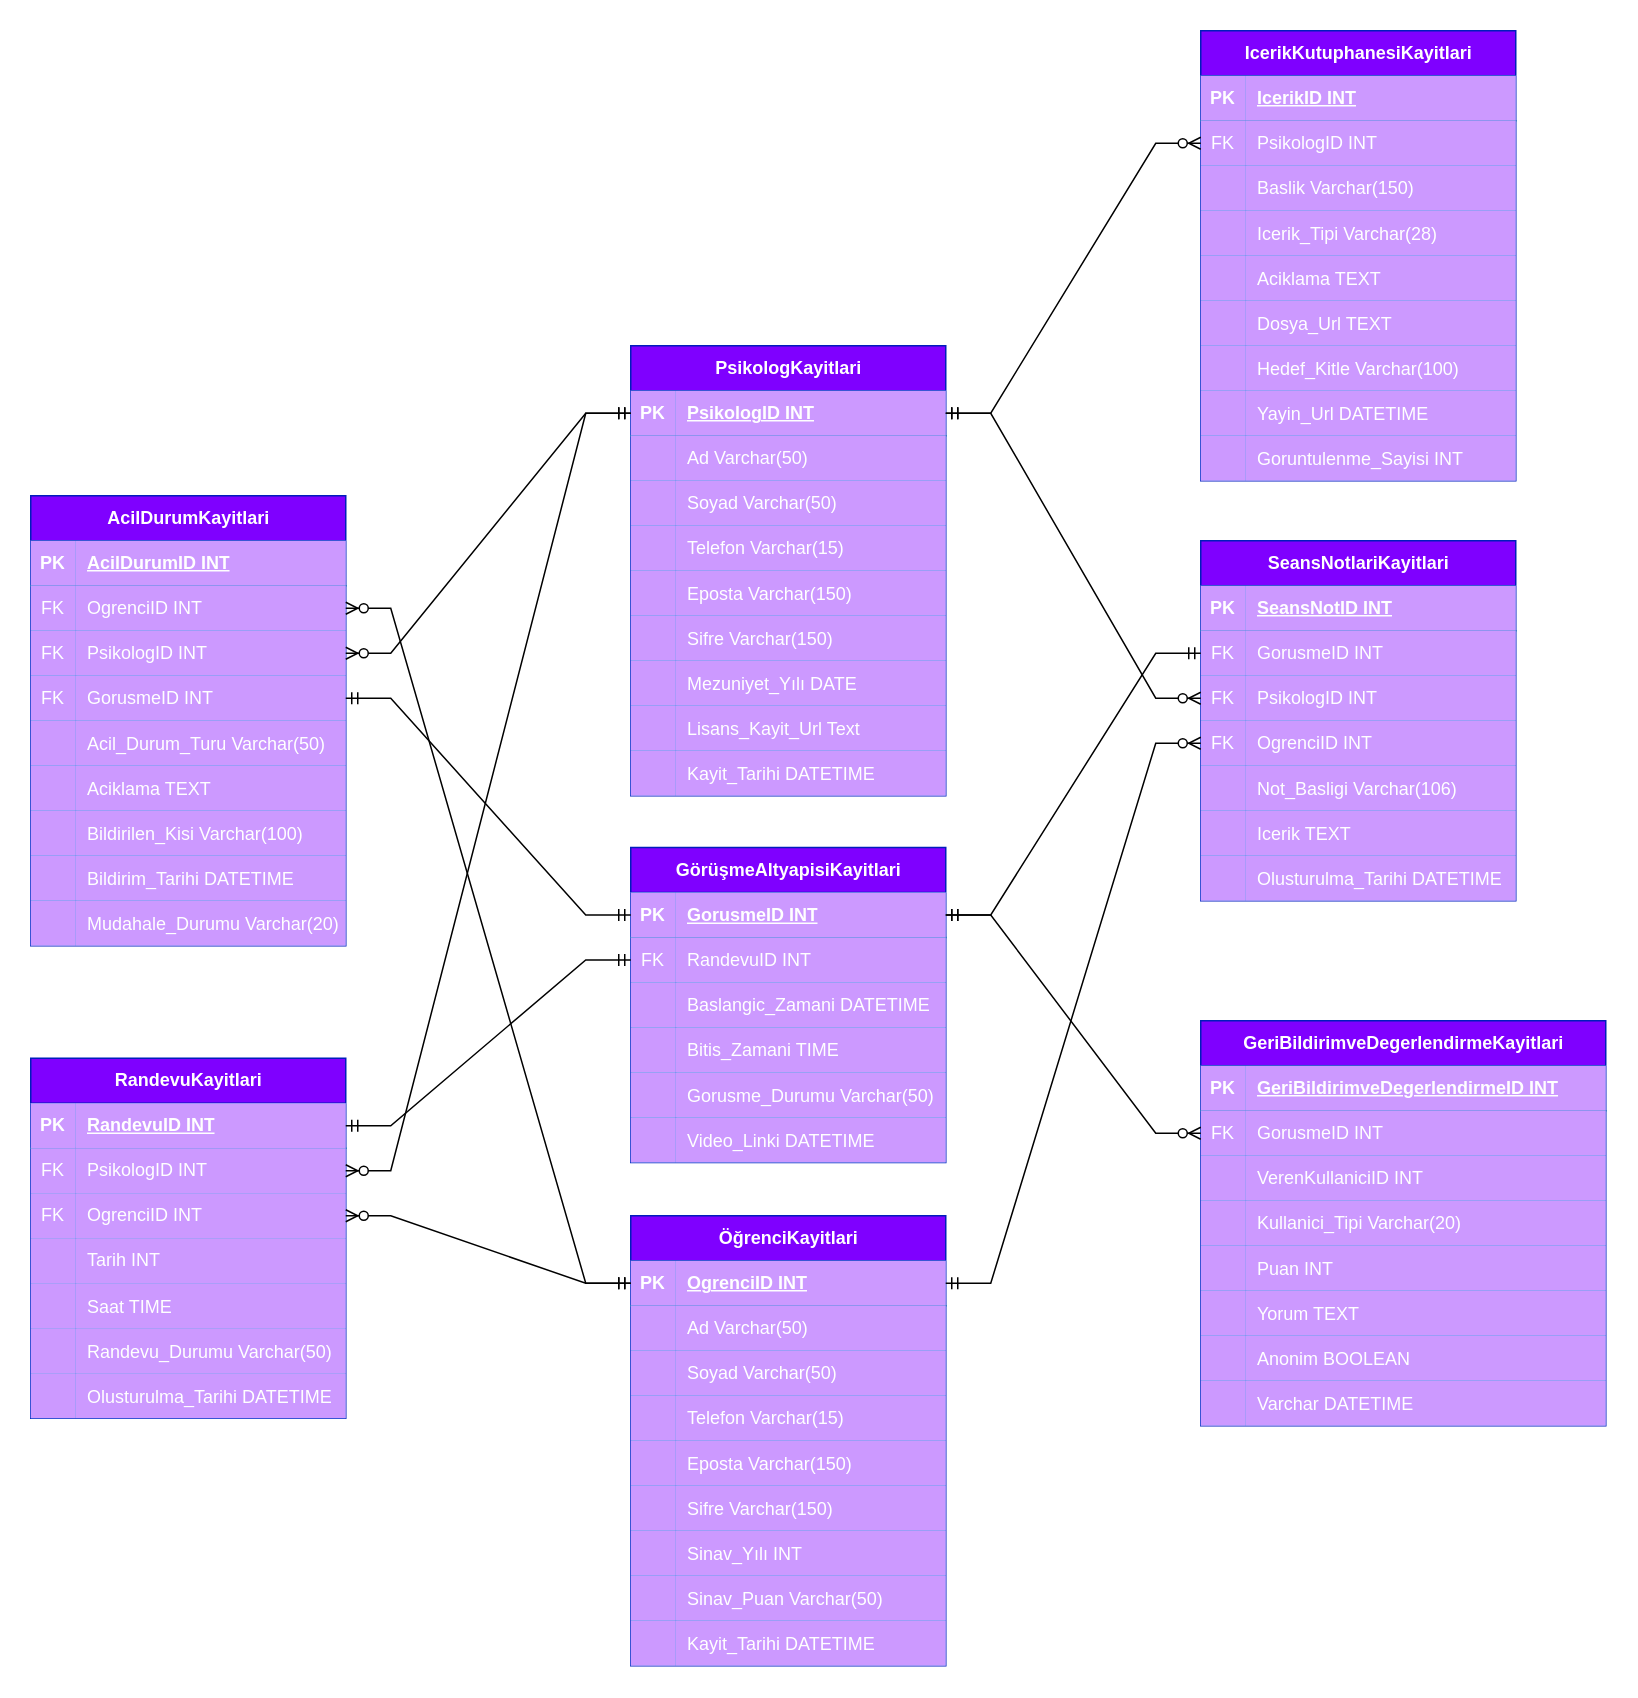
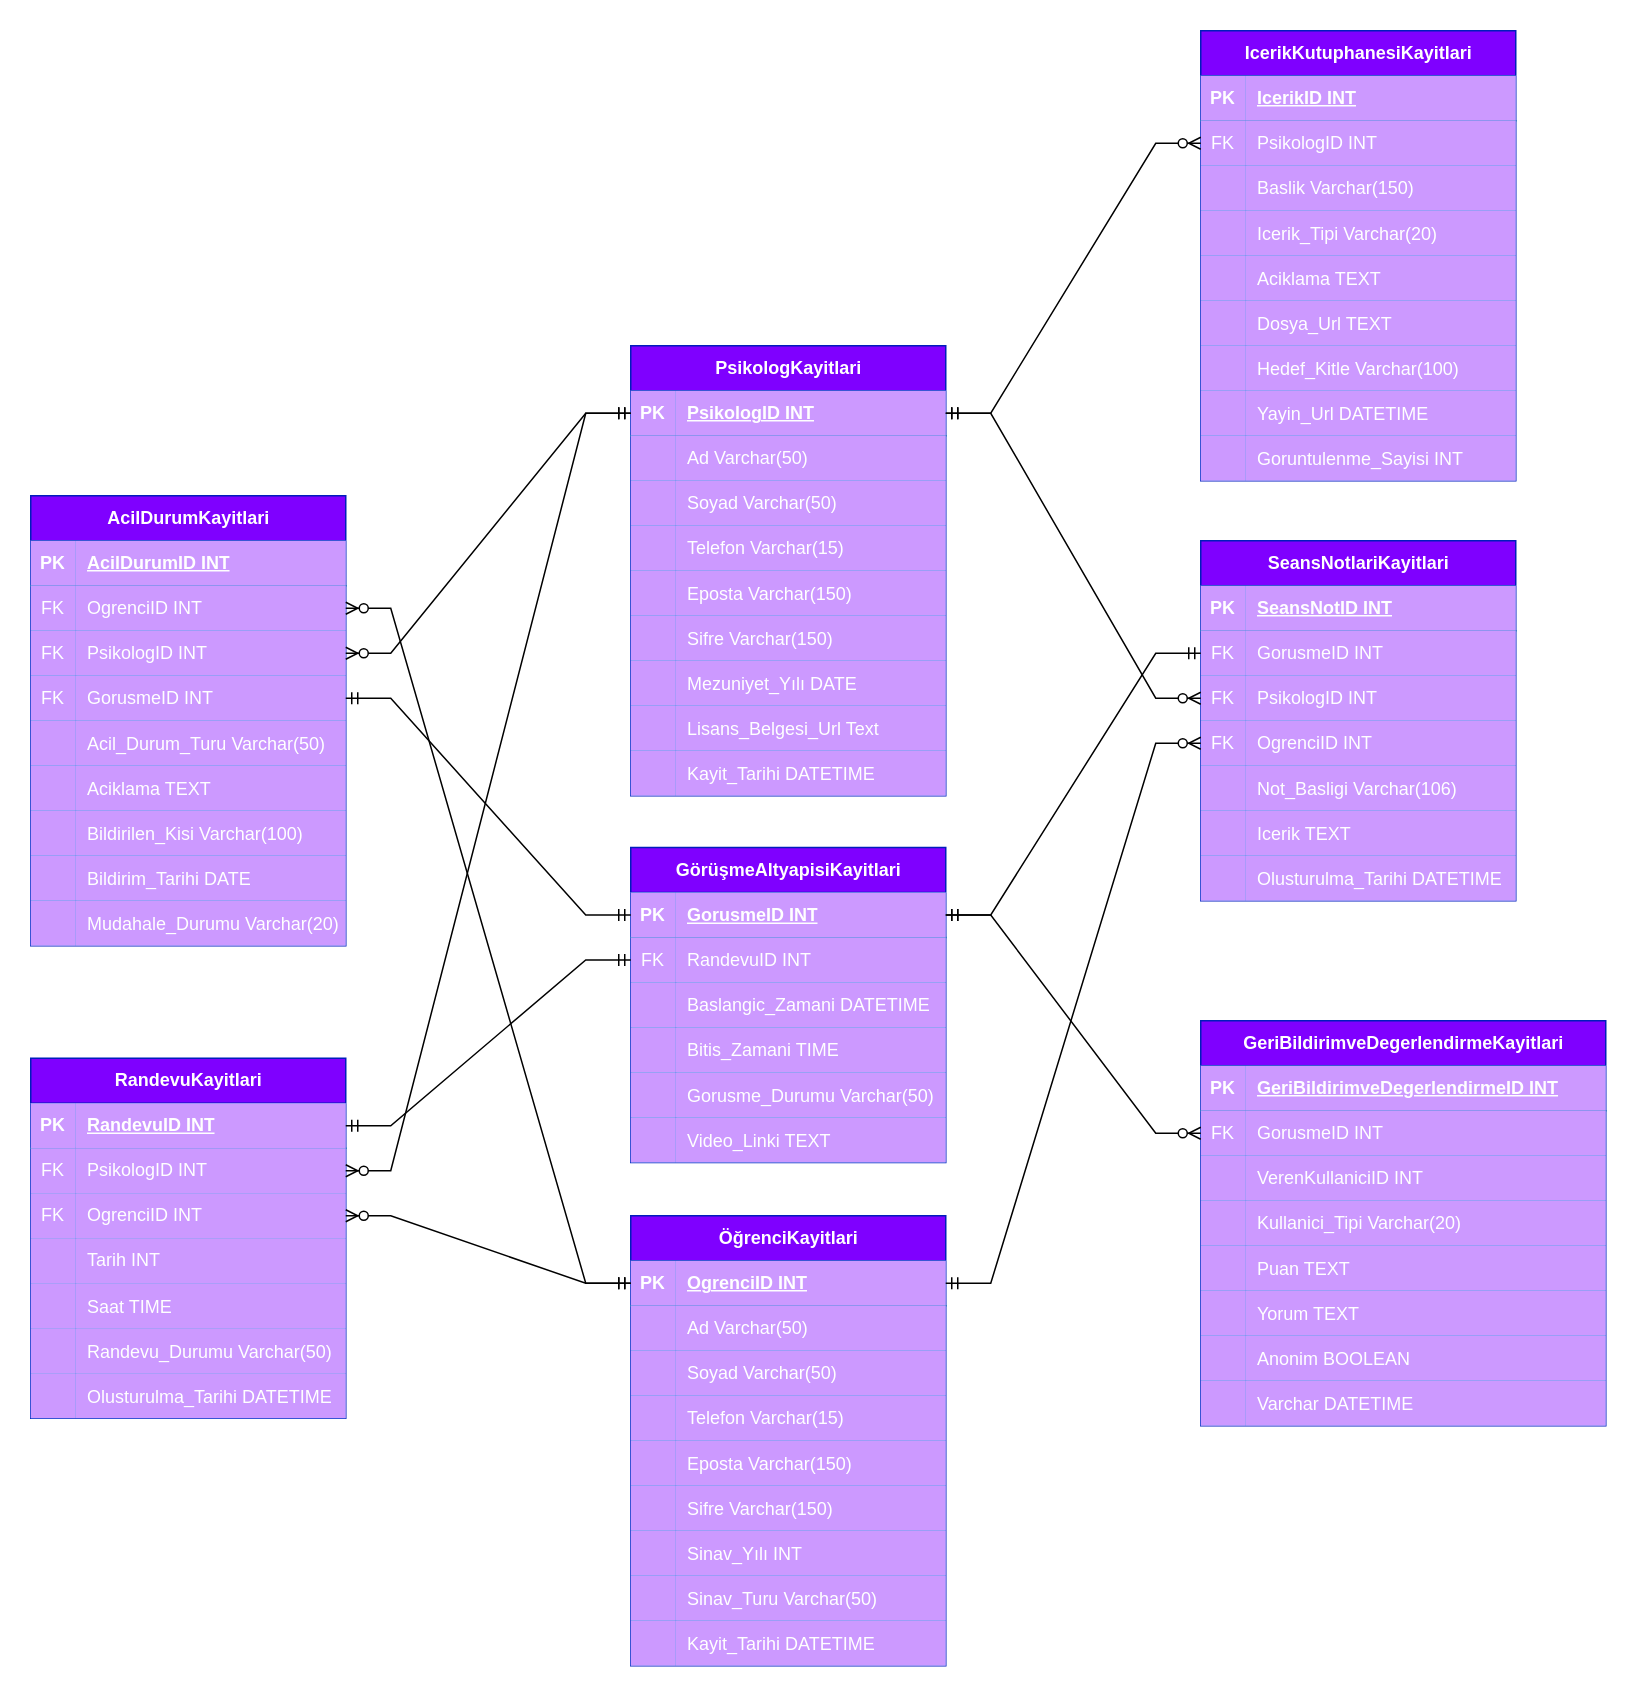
- <mxCell id="133" value="Icerik_Tipi Varchar(28)" style="shape=partialRectangle;connectable=0;fillColor=#CC99FF;top=0;left=0;bottom=0;right=0;align=left;spacingLeft=6;overflow=hidden;fontColor=#ffffff;strokeColor=#006EAF;" vertex="1" parent="131"><mxGeometry x="30" width="180" height="30" as="geometry"><mxRectangle width="180" height="30" as="alternateBounds" /></mxGeometry></mxCell>
+ <mxCell id="133" value="Icerik_Tipi Varchar(20)" style="shape=partialRectangle;connectable=0;fillColor=#CC99FF;top=0;left=0;bottom=0;right=0;align=left;spacingLeft=6;overflow=hidden;fontColor=#ffffff;strokeColor=#006EAF;" vertex="1" parent="131"><mxGeometry x="30" width="180" height="30" as="geometry"><mxRectangle width="180" height="30" as="alternateBounds" /></mxGeometry></mxCell>
- <mxCell id="26" value="Lisans_Kayit_Url Text" style="shape=partialRectangle;connectable=0;fillColor=#CC99FF;top=0;left=0;bottom=0;right=0;align=left;spacingLeft=6;overflow=hidden;fontColor=#ffffff;strokeColor=#006EAF;" vertex="1" parent="24"><mxGeometry x="30" width="180" height="30" as="geometry"><mxRectangle width="180" height="30" as="alternateBounds" /></mxGeometry></mxCell>
+ <mxCell id="26" value="Lisans_Belgesi_Url Text" style="shape=partialRectangle;connectable=0;fillColor=#CC99FF;top=0;left=0;bottom=0;right=0;align=left;spacingLeft=6;overflow=hidden;fontColor=#ffffff;strokeColor=#006EAF;" vertex="1" parent="24"><mxGeometry x="30" width="180" height="30" as="geometry"><mxRectangle width="180" height="30" as="alternateBounds" /></mxGeometry></mxCell>
- <mxCell id="173" value="Bildirim_Tarihi DATETIME" style="shape=partialRectangle;connectable=0;fillColor=#CC99FF;top=0;left=0;bottom=0;right=0;align=left;spacingLeft=6;overflow=hidden;fontColor=#ffffff;strokeColor=#006EAF;" vertex="1" parent="171"><mxGeometry x="30" width="180" height="30" as="geometry"><mxRectangle width="180" height="30" as="alternateBounds" /></mxGeometry></mxCell>
+ <mxCell id="173" value="Bildirim_Tarihi DATE" style="shape=partialRectangle;connectable=0;fillColor=#CC99FF;top=0;left=0;bottom=0;right=0;align=left;spacingLeft=6;overflow=hidden;fontColor=#ffffff;strokeColor=#006EAF;" vertex="1" parent="171"><mxGeometry x="30" width="180" height="30" as="geometry"><mxRectangle width="180" height="30" as="alternateBounds" /></mxGeometry></mxCell>
- <mxCell id="98" value="Video_Linki DATETIME" style="shape=partialRectangle;connectable=0;fillColor=#CC99FF;top=0;left=0;bottom=0;right=0;align=left;spacingLeft=6;overflow=hidden;fontColor=#ffffff;strokeColor=#006EAF;" vertex="1" parent="96"><mxGeometry x="30" width="180" height="30" as="geometry"><mxRectangle width="180" height="30" as="alternateBounds" /></mxGeometry></mxCell>
+ <mxCell id="98" value="Video_Linki TEXT" style="shape=partialRectangle;connectable=0;fillColor=#CC99FF;top=0;left=0;bottom=0;right=0;align=left;spacingLeft=6;overflow=hidden;fontColor=#ffffff;strokeColor=#006EAF;" vertex="1" parent="96"><mxGeometry x="30" width="180" height="30" as="geometry"><mxRectangle width="180" height="30" as="alternateBounds" /></mxGeometry></mxCell>
- <mxCell id="192" value="Puan INT" style="shape=partialRectangle;connectable=0;fillColor=#CC99FF;top=0;left=0;bottom=0;right=0;align=left;spacingLeft=6;overflow=hidden;fontColor=#ffffff;strokeColor=#006EAF;" vertex="1" parent="190"><mxGeometry x="30" width="240" height="30" as="geometry"><mxRectangle width="240" height="30" as="alternateBounds" /></mxGeometry></mxCell>
+ <mxCell id="192" value="Puan TEXT" style="shape=partialRectangle;connectable=0;fillColor=#CC99FF;top=0;left=0;bottom=0;right=0;align=left;spacingLeft=6;overflow=hidden;fontColor=#ffffff;strokeColor=#006EAF;" vertex="1" parent="190"><mxGeometry x="30" width="240" height="30" as="geometry"><mxRectangle width="240" height="30" as="alternateBounds" /></mxGeometry></mxCell>
- <mxCell id="54" value="Sinav_Puan Varchar(50)" style="shape=partialRectangle;connectable=0;fillColor=#CC99FF;top=0;left=0;bottom=0;right=0;align=left;spacingLeft=6;overflow=hidden;fontColor=#ffffff;strokeColor=#006EAF;" vertex="1" parent="52"><mxGeometry x="30" width="180" height="30" as="geometry"><mxRectangle width="180" height="30" as="alternateBounds" /></mxGeometry></mxCell>
+ <mxCell id="54" value="Sinav_Turu Varchar(50)" style="shape=partialRectangle;connectable=0;fillColor=#CC99FF;top=0;left=0;bottom=0;right=0;align=left;spacingLeft=6;overflow=hidden;fontColor=#ffffff;strokeColor=#006EAF;" vertex="1" parent="52"><mxGeometry x="30" width="180" height="30" as="geometry"><mxRectangle width="180" height="30" as="alternateBounds" /></mxGeometry></mxCell>
